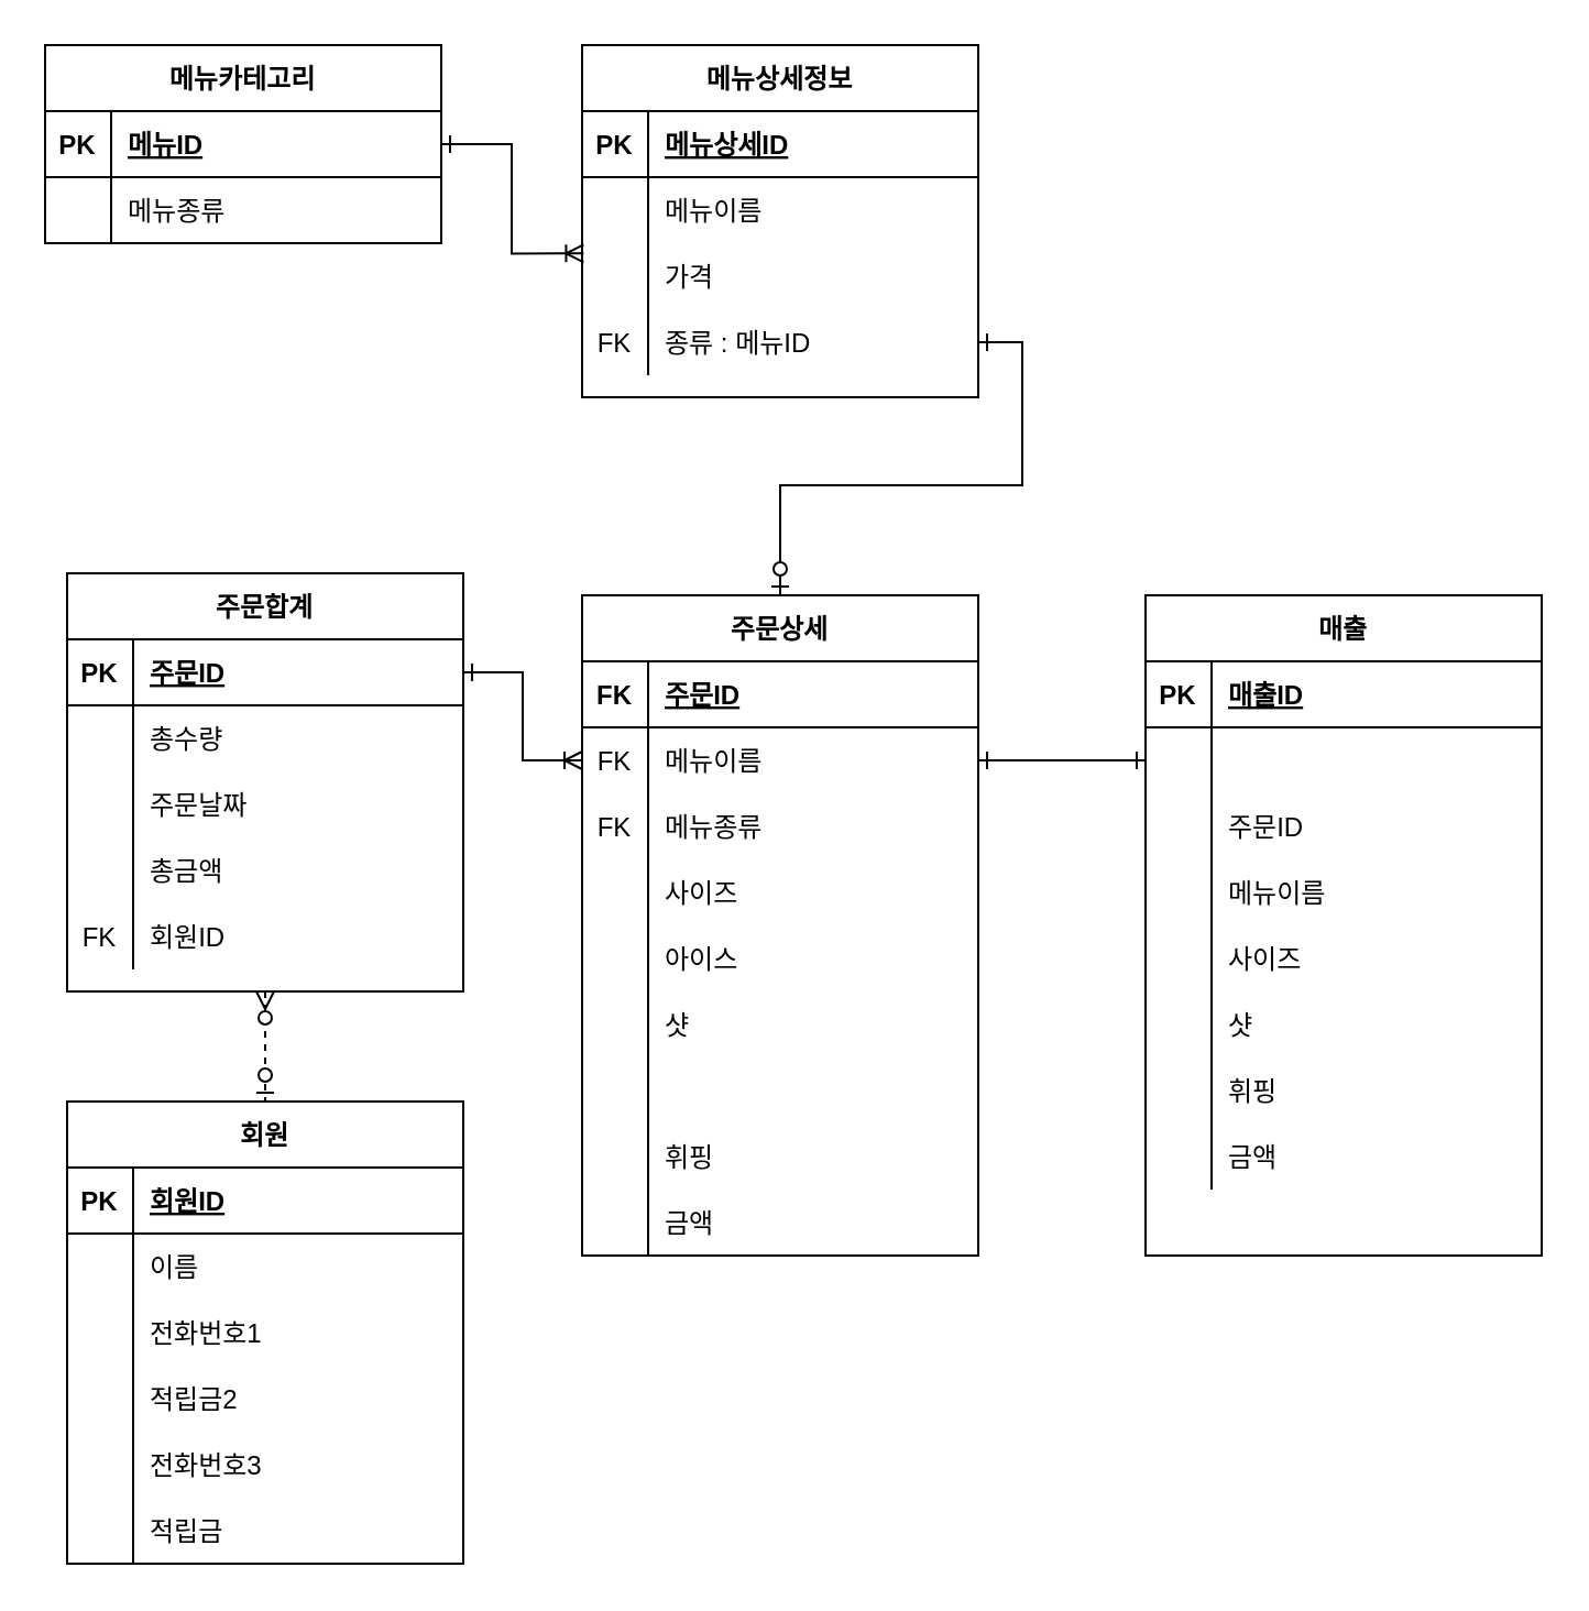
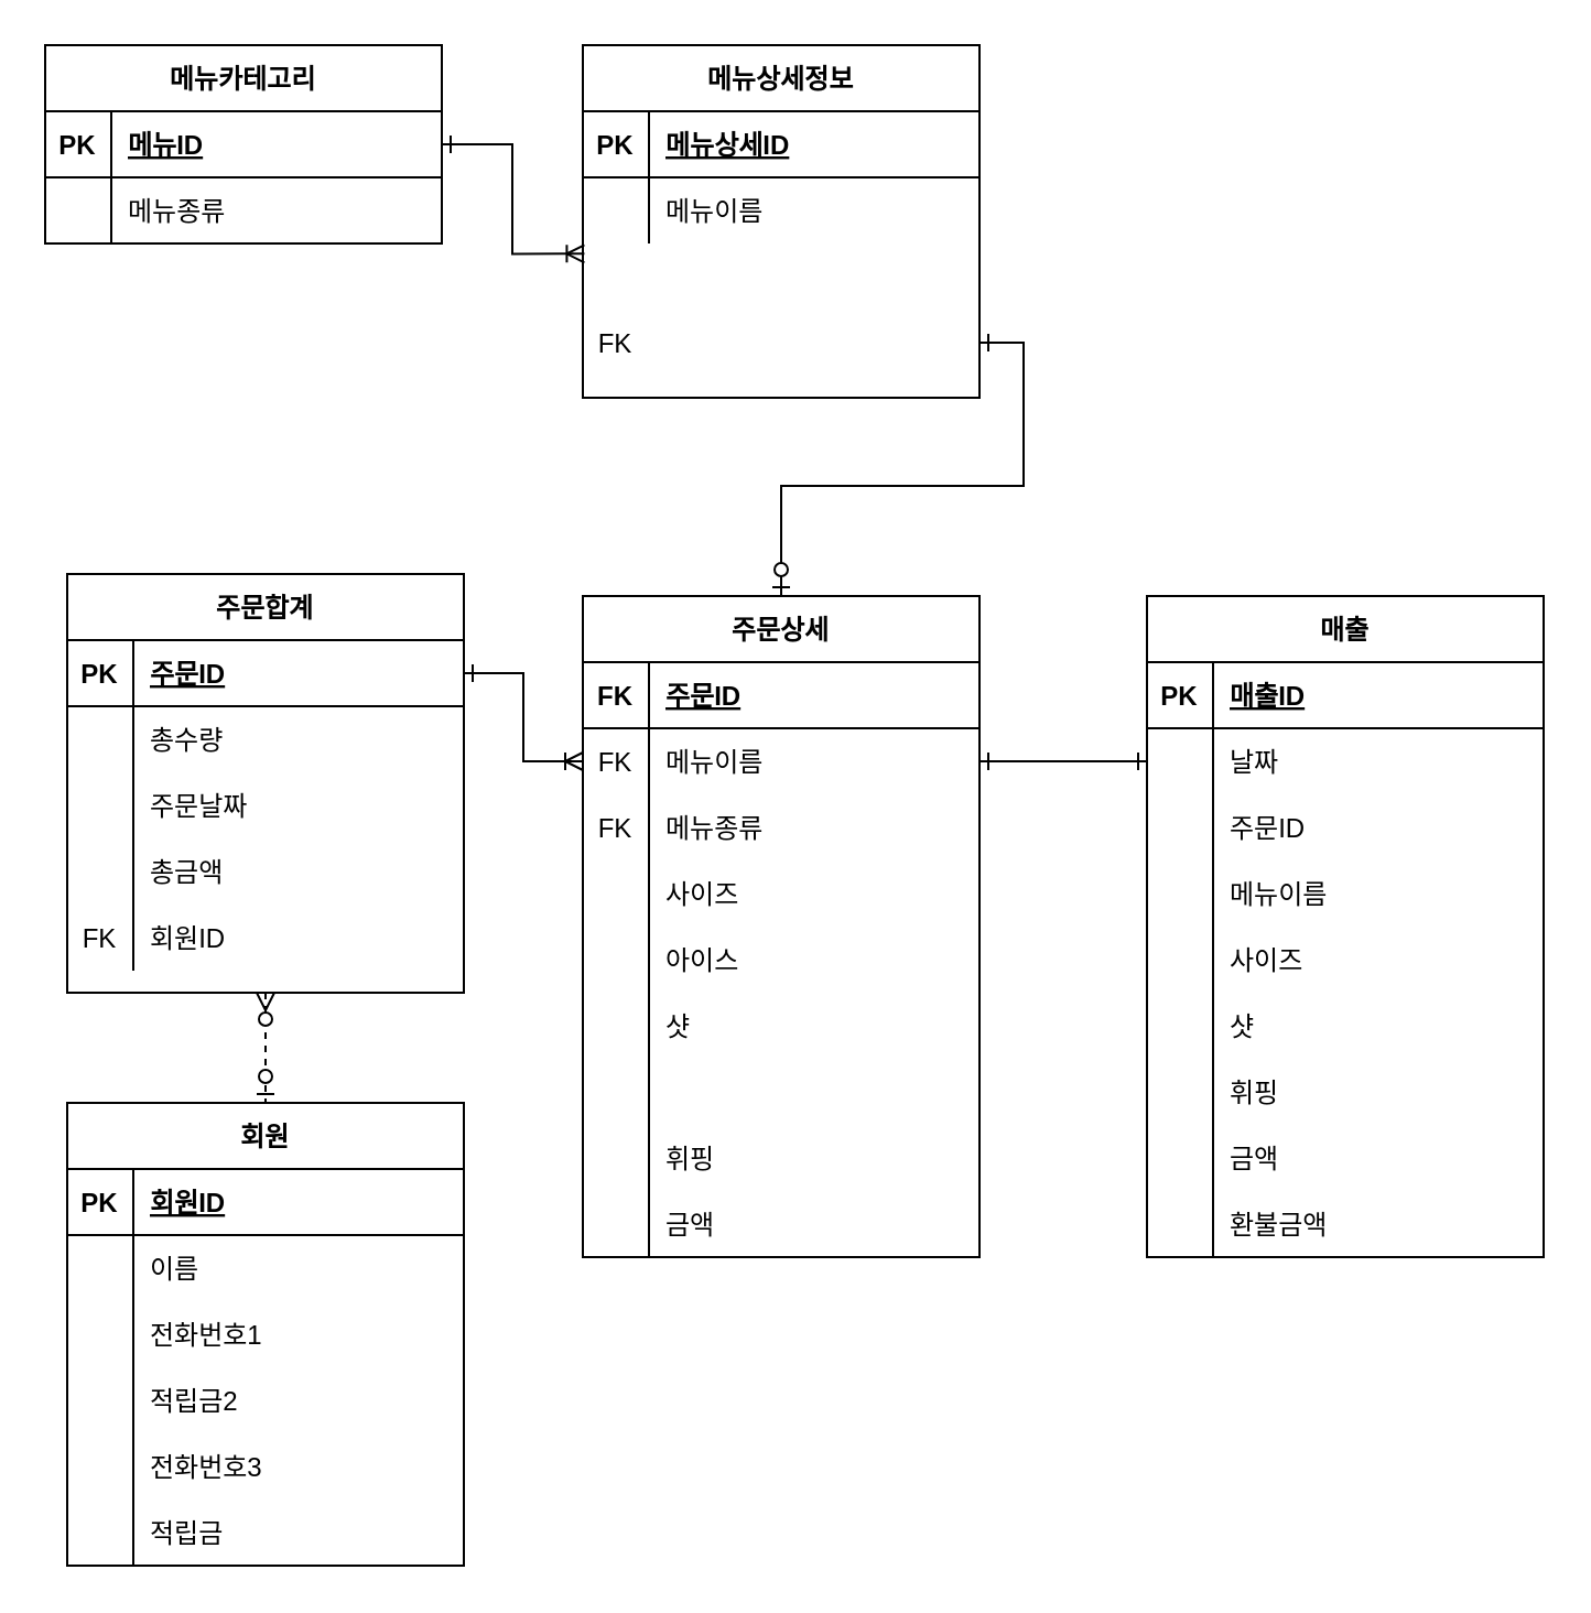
- <mxCell id="18" value="가격" style="shape=partialRectangle;connectable=0;fillColor=none;top=0;left=0;bottom=0;right=0;align=left;spacingLeft=6;overflow=hidden;" parent="16" vertex="1"><mxGeometry x="30" width="150" height="30" as="geometry" /></mxCell>
- <mxCell id="21" value="종류 : 메뉴ID" style="shape=partialRectangle;connectable=0;fillColor=none;top=0;left=0;bottom=0;right=0;align=left;spacingLeft=6;overflow=hidden;" parent="19" vertex="1"><mxGeometry x="30" width="150" height="30" as="geometry" /></mxCell>
+ <mxCell id="73" value="날짜" style="shape=partialRectangle;connectable=0;fillColor=none;top=0;left=0;bottom=0;right=0;align=left;spacingLeft=6;overflow=hidden;" parent="71" vertex="1"><mxGeometry x="30" width="150" height="30" as="geometry" /></mxCell>
+ <mxCell id="94" value="환불금액" style="shape=partialRectangle;connectable=0;fillColor=none;top=0;left=0;bottom=0;right=0;align=left;spacingLeft=6;overflow=hidden;" parent="92" vertex="1"><mxGeometry x="30" width="150" height="30" as="geometry" /></mxCell>
